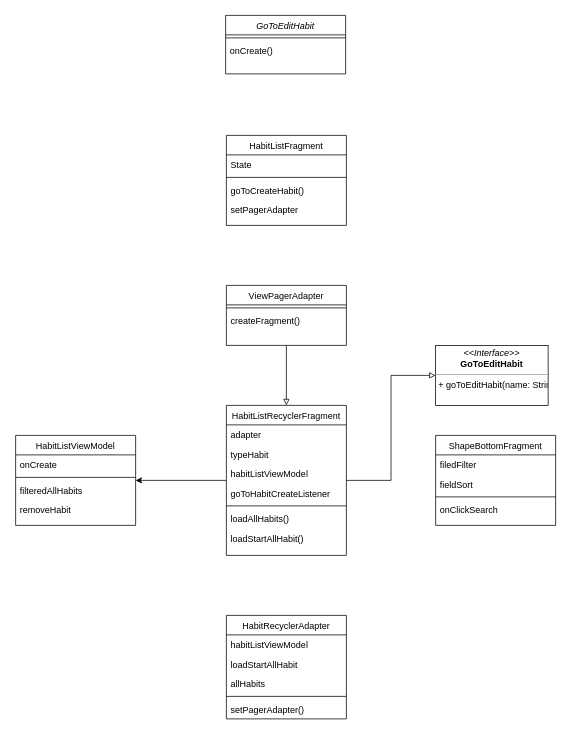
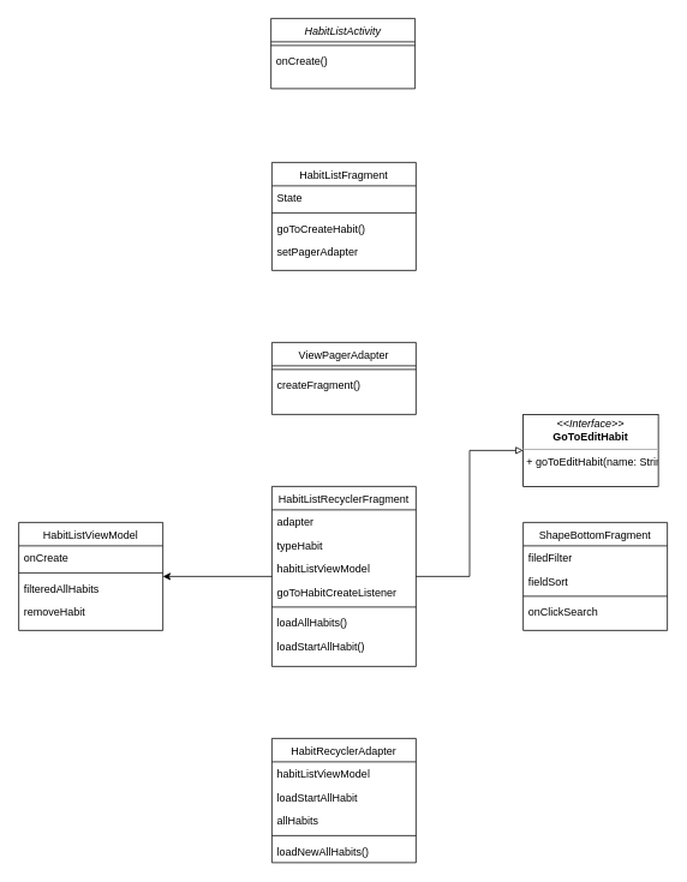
- <mxCell id="2" value="GoToEditHabit" style="swimlane;fontStyle=2;align=center;verticalAlign=top;childLayout=stackLayout;horizontal=1;startSize=26;horizontalStack=0;resizeParent=1;resizeLast=0;collapsible=1;marginBottom=0;rounded=0;shadow=0;strokeWidth=1;" parent="1" vertex="1"><mxGeometry x="300" y="20" width="160" height="78" as="geometry"><mxRectangle x="230" y="140" width="160" height="26" as="alternateBounds" /></mxGeometry></mxCell>
+ <mxCell id="2" value="HabitListActivity" style="swimlane;fontStyle=2;align=center;verticalAlign=top;childLayout=stackLayout;horizontal=1;startSize=26;horizontalStack=0;resizeParent=1;resizeLast=0;collapsible=1;marginBottom=0;rounded=0;shadow=0;strokeWidth=1;" parent="1" vertex="1"><mxGeometry x="300" y="20" width="160" height="78" as="geometry"><mxRectangle x="230" y="140" width="160" height="26" as="alternateBounds" /></mxGeometry></mxCell>
- <mxCell id="10" style="edgeStyle=orthogonalEdgeStyle;rounded=0;orthogonalLoop=1;jettySize=auto;html=1;exitX=0.5;exitY=1;exitDx=0;exitDy=0;entryX=0.5;entryY=0;entryDx=0;entryDy=0;endArrow=block;endFill=0;endSize=6;" edge="1" parent="1" source="11" target="16"><mxGeometry relative="1" as="geometry" /></mxCell>
- <mxCell id="34" value="setPagerAdapter()" style="text;align=left;verticalAlign=top;spacingLeft=4;spacingRight=4;overflow=hidden;rotatable=0;points=[[0,0.5],[1,0.5]];portConstraint=eastwest;" vertex="1" parent="29"><mxGeometry y="112" width="160" height="26" as="geometry" /></mxCell>
+ <mxCell id="34" value="loadNewAllHabits()" style="text;align=left;verticalAlign=top;spacingLeft=4;spacingRight=4;overflow=hidden;rotatable=0;points=[[0,0.5],[1,0.5]];portConstraint=eastwest;" vertex="1" parent="29"><mxGeometry y="112" width="160" height="26" as="geometry" /></mxCell>
